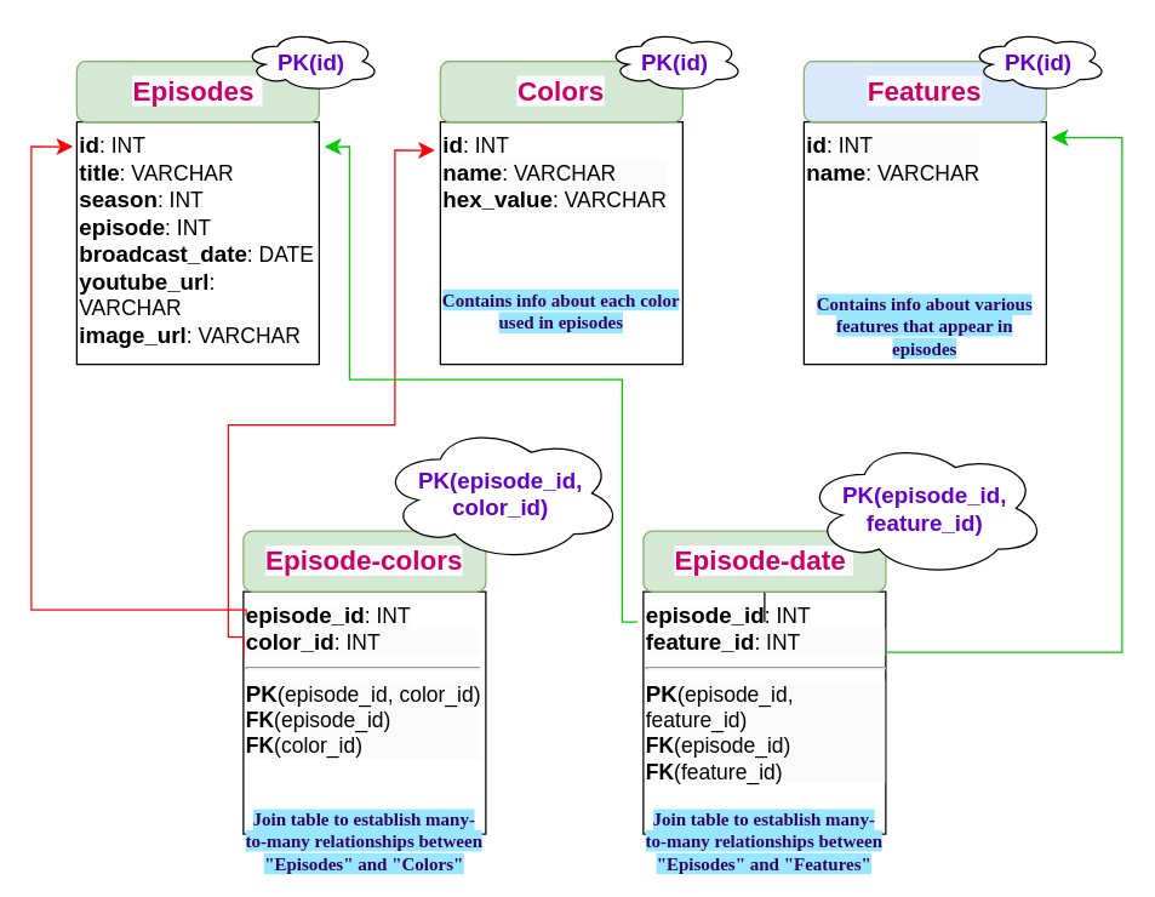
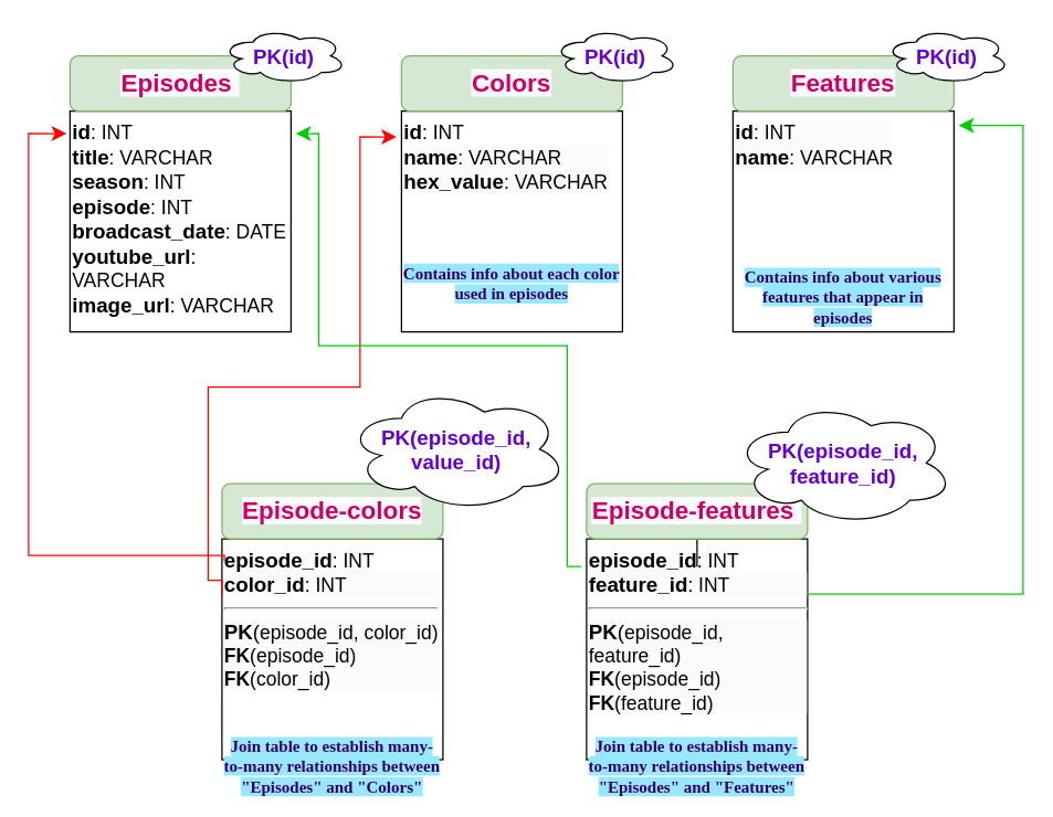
- <mxCell id="9" value="&lt;span style=&quot;color: rgb(204, 0, 102); font-family: Helvetica; font-size: 18px; font-style: normal; font-variant-ligatures: normal; font-variant-caps: normal; font-weight: 700; letter-spacing: normal; orphans: 2; text-align: center; text-indent: 0px; text-transform: none; widows: 2; word-spacing: 0px; -webkit-text-stroke-width: 0px; white-space: normal; background-color: rgb(251, 251, 251); text-decoration-thickness: initial; text-decoration-style: initial; text-decoration-color: initial; display: inline !important; float: none;&quot;&gt;Features&lt;/span&gt;" style="rounded=1;whiteSpace=wrap;html=1;fillColor=#dae8fc;strokeColor=#82b366;" vertex="1" parent="1"><mxGeometry x="530" y="40" width="160" height="40" as="geometry" /></mxCell>
+ <mxCell id="9" value="&lt;span style=&quot;color: rgb(204, 0, 102); font-family: Helvetica; font-size: 18px; font-style: normal; font-variant-ligatures: normal; font-variant-caps: normal; font-weight: 700; letter-spacing: normal; orphans: 2; text-align: center; text-indent: 0px; text-transform: none; widows: 2; word-spacing: 0px; -webkit-text-stroke-width: 0px; white-space: normal; background-color: rgb(251, 251, 251); text-decoration-thickness: initial; text-decoration-style: initial; text-decoration-color: initial; display: inline !important; float: none;&quot;&gt;Features&lt;/span&gt;" style="rounded=1;whiteSpace=wrap;html=1;fillColor=#d5e8d4;strokeColor=#82b366;" vertex="1" parent="1"><mxGeometry x="530" y="40" width="160" height="40" as="geometry" /></mxCell>
- <mxCell id="20" value="&lt;font color=&quot;#6600cc&quot; style=&quot;font-size: 15px;&quot;&gt;&lt;b&gt;PK(episode_id,&lt;/b&gt;&lt;/font&gt;&lt;div&gt;&lt;font color=&quot;#6600cc&quot; style=&quot;font-size: 15px;&quot;&gt;&lt;b&gt;color_id)&lt;/b&gt;&lt;/font&gt;&lt;/div&gt;" style="ellipse;shape=cloud;whiteSpace=wrap;html=1;" vertex="1" parent="1"><mxGeometry x="250" y="280" width="160" height="90" as="geometry" /></mxCell>
+ <mxCell id="20" value="&lt;font color=&quot;#6600cc&quot; style=&quot;font-size: 15px;&quot;&gt;&lt;b&gt;PK(episode_id,&lt;/b&gt;&lt;/font&gt;&lt;div&gt;&lt;font color=&quot;#6600cc&quot; style=&quot;font-size: 15px;&quot;&gt;&lt;b&gt;value_id)&lt;/b&gt;&lt;/font&gt;&lt;/div&gt;" style="ellipse;shape=cloud;whiteSpace=wrap;html=1;" vertex="1" parent="1"><mxGeometry x="250" y="280" width="160" height="90" as="geometry" /></mxCell>
- <mxCell id="12" value="&lt;span style=&quot;color: rgb(204, 0, 102); font-family: Helvetica; font-size: 18px; font-style: normal; font-variant-ligatures: normal; font-variant-caps: normal; font-weight: 700; letter-spacing: normal; orphans: 2; text-align: center; text-indent: 0px; text-transform: none; widows: 2; word-spacing: 0px; -webkit-text-stroke-width: 0px; white-space: normal; background-color: rgb(251, 251, 251); text-decoration-thickness: initial; text-decoration-style: initial; text-decoration-color: initial; display: inline !important; float: none;&quot;&gt;Episode-date&amp;nbsp;&lt;/span&gt;" style="rounded=1;whiteSpace=wrap;html=1;fillColor=#d5e8d4;strokeColor=#82b366;fontStyle=1" vertex="1" parent="1"><mxGeometry x="424" y="350" width="160" height="40" as="geometry" /></mxCell>
+ <mxCell id="12" value="&lt;span style=&quot;color: rgb(204, 0, 102); font-family: Helvetica; font-size: 18px; font-style: normal; font-variant-ligatures: normal; font-variant-caps: normal; font-weight: 700; letter-spacing: normal; orphans: 2; text-align: center; text-indent: 0px; text-transform: none; widows: 2; word-spacing: 0px; -webkit-text-stroke-width: 0px; white-space: normal; background-color: rgb(251, 251, 251); text-decoration-thickness: initial; text-decoration-style: initial; text-decoration-color: initial; display: inline !important; float: none;&quot;&gt;Episode-features&amp;nbsp;&lt;/span&gt;" style="rounded=1;whiteSpace=wrap;html=1;fillColor=#d5e8d4;strokeColor=#82b366;fontStyle=1" vertex="1" parent="1"><mxGeometry x="424" y="350" width="160" height="40" as="geometry" /></mxCell>
